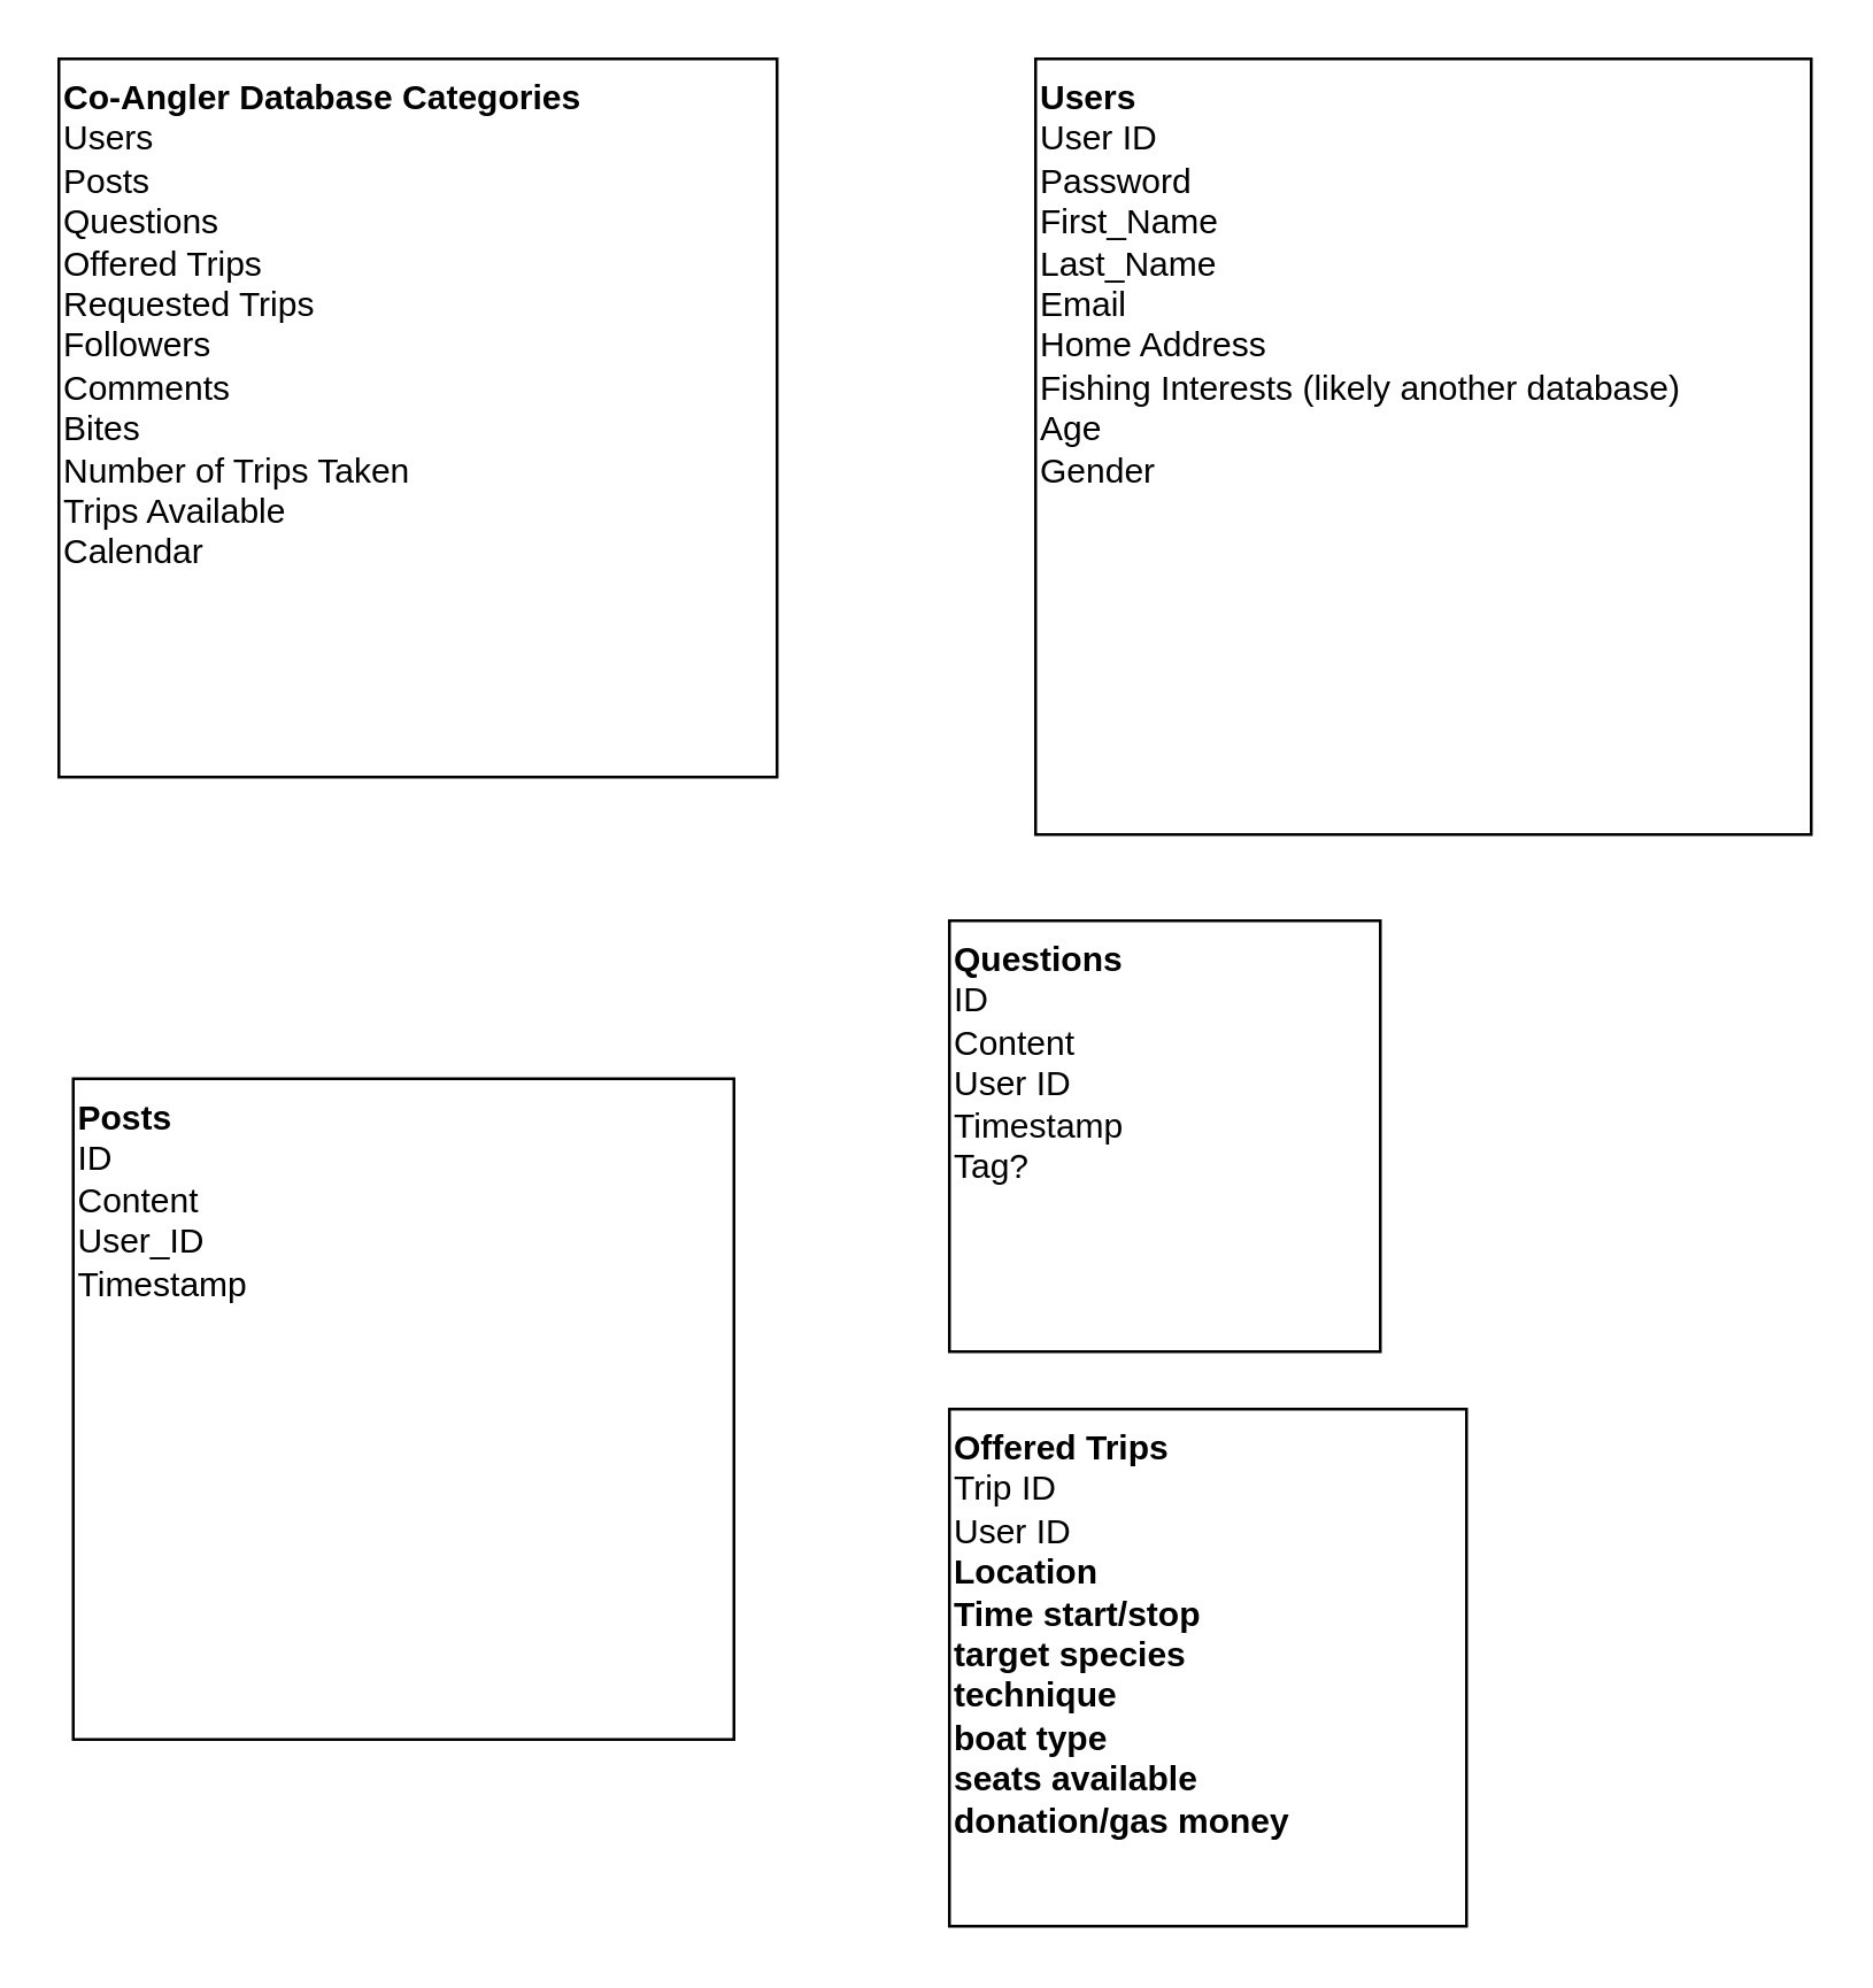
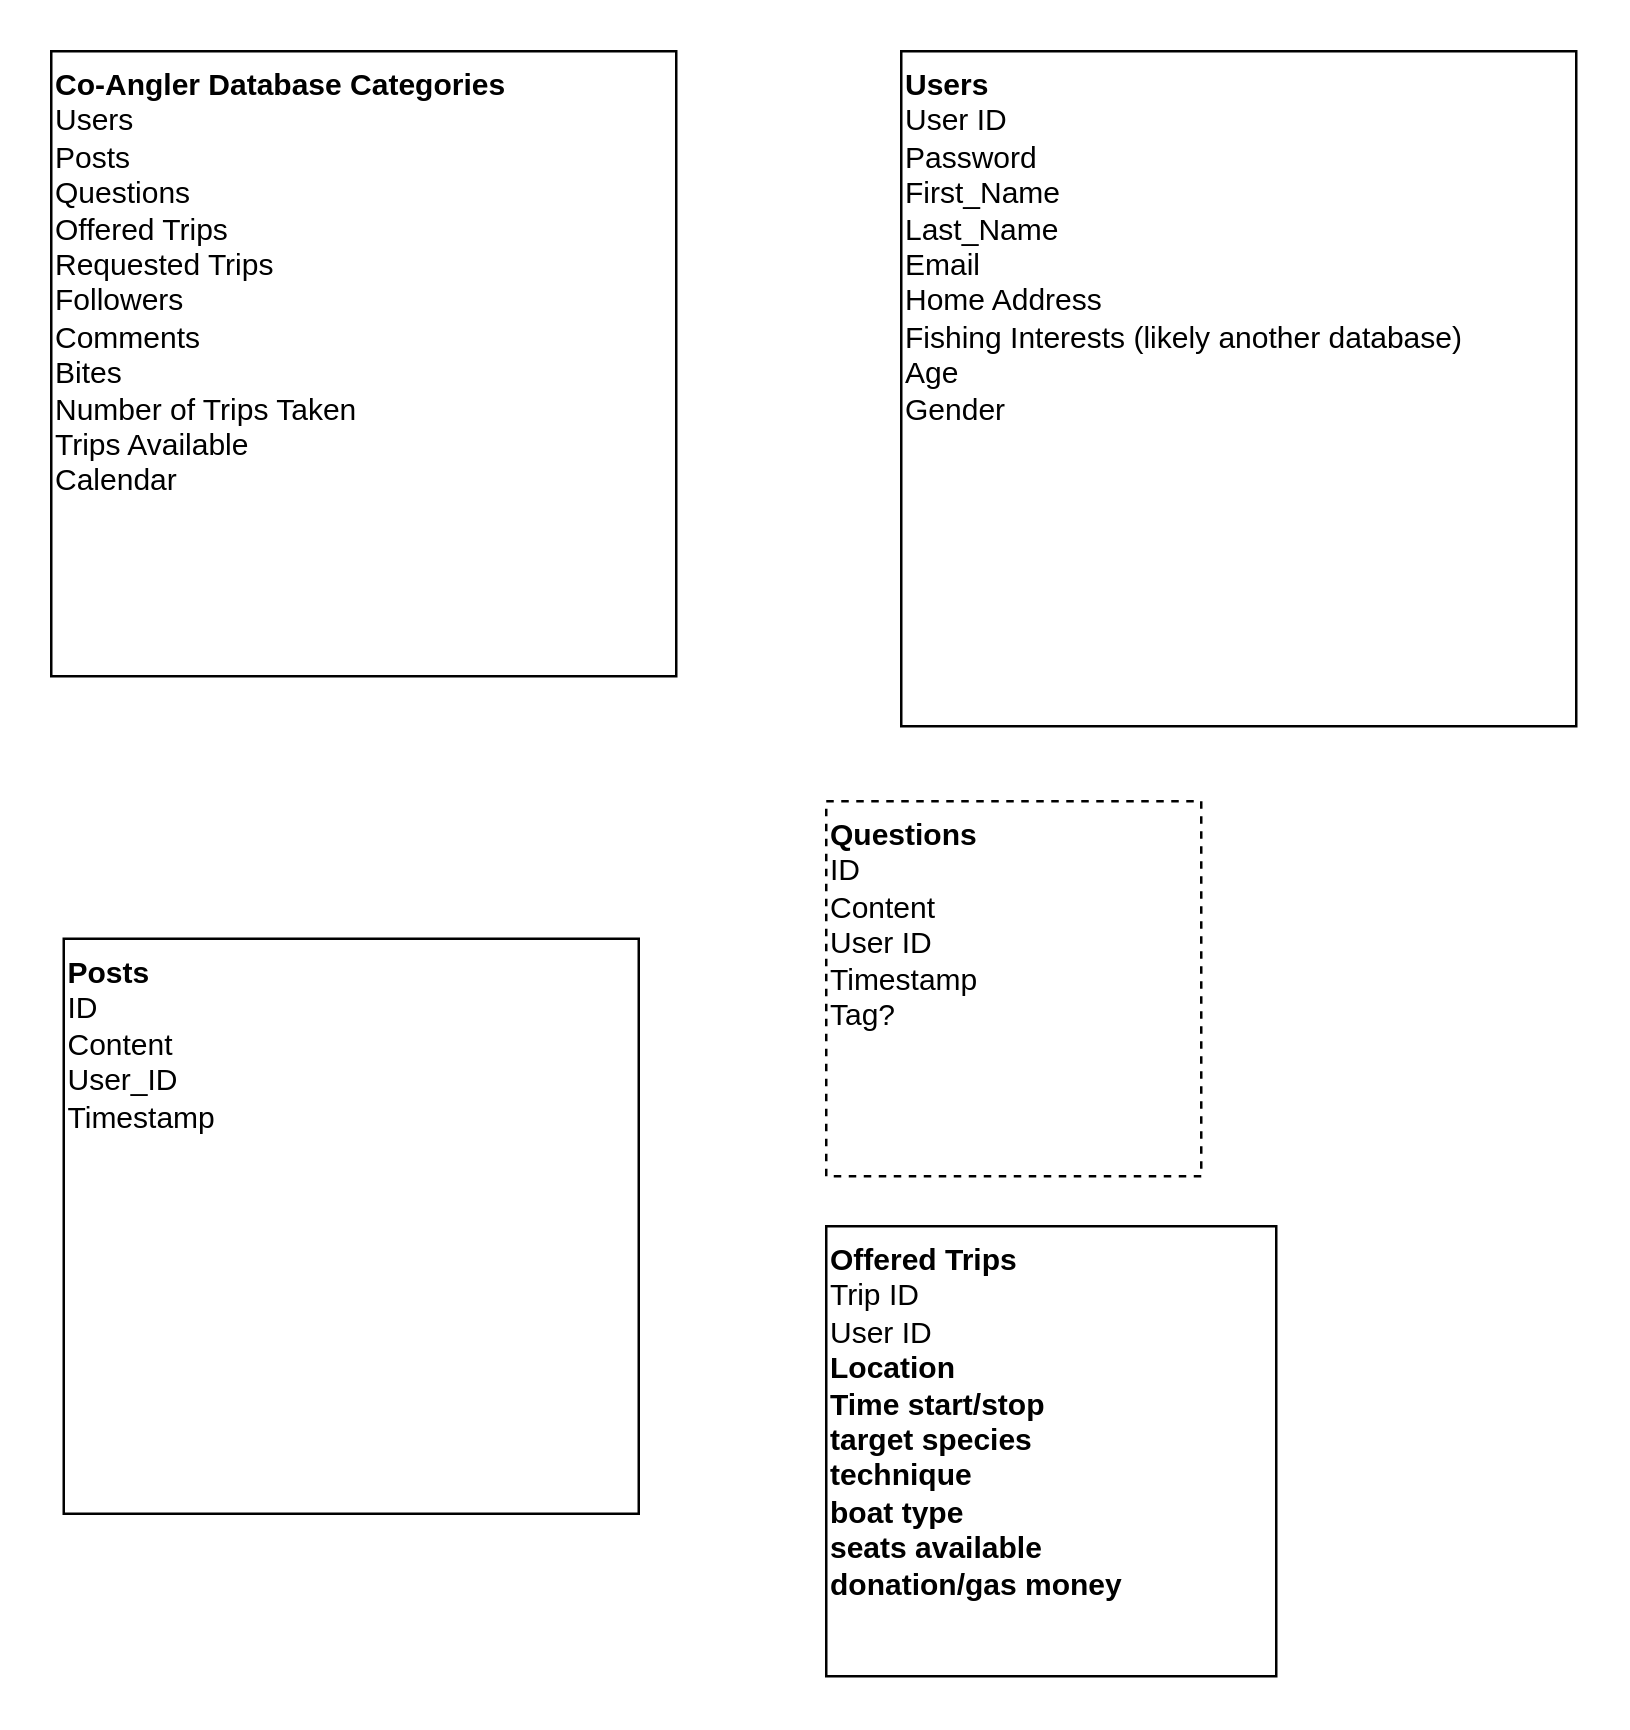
- <mxCell id="5" value="Questions&lt;br&gt;&lt;span style=&quot;font-weight: normal;&quot;&gt;ID&lt;br&gt;Content&lt;br&gt;User ID&lt;br&gt;Timestamp&lt;br&gt;Tag?&lt;/span&gt;" style="whiteSpace=wrap;html=1;aspect=fixed;align=left;verticalAlign=top;fontStyle=1" vertex="1" parent="1"><mxGeometry x="330" y="320" width="150" height="150" as="geometry" /></mxCell>
+ <mxCell id="5" value="Questions&lt;br&gt;&lt;span style=&quot;font-weight: normal;&quot;&gt;ID&lt;br&gt;Content&lt;br&gt;User ID&lt;br&gt;Timestamp&lt;br&gt;Tag?&lt;/span&gt;" style="whiteSpace=wrap;html=1;aspect=fixed;align=left;verticalAlign=top;fontStyle=1;dashed=1;" vertex="1" parent="1"><mxGeometry x="330" y="320" width="150" height="150" as="geometry" /></mxCell>
